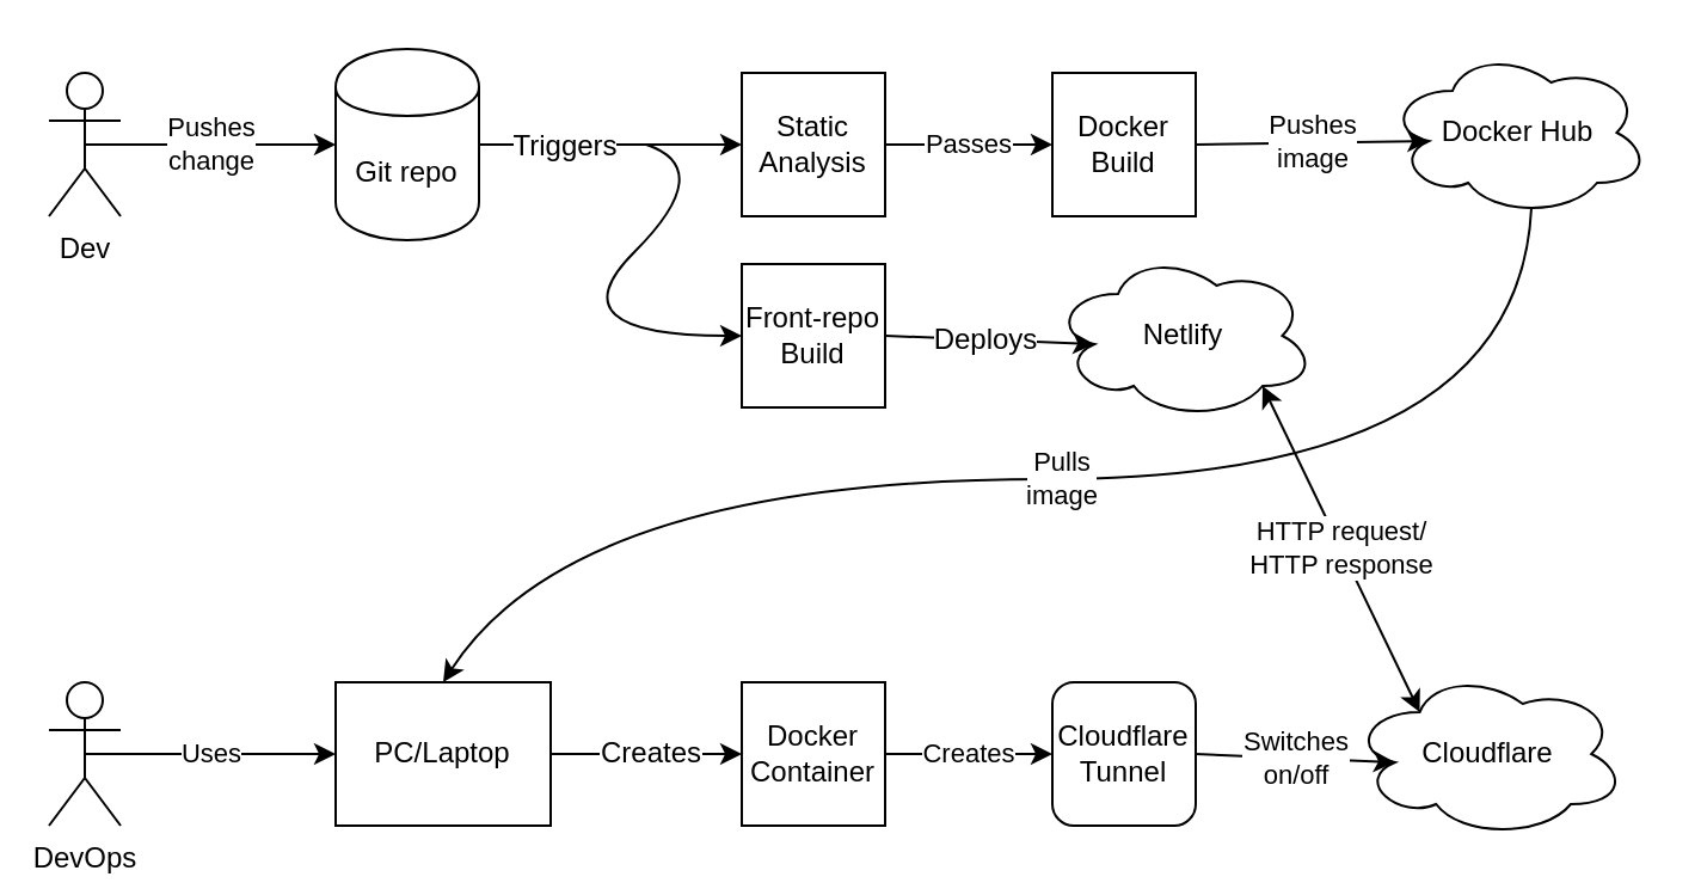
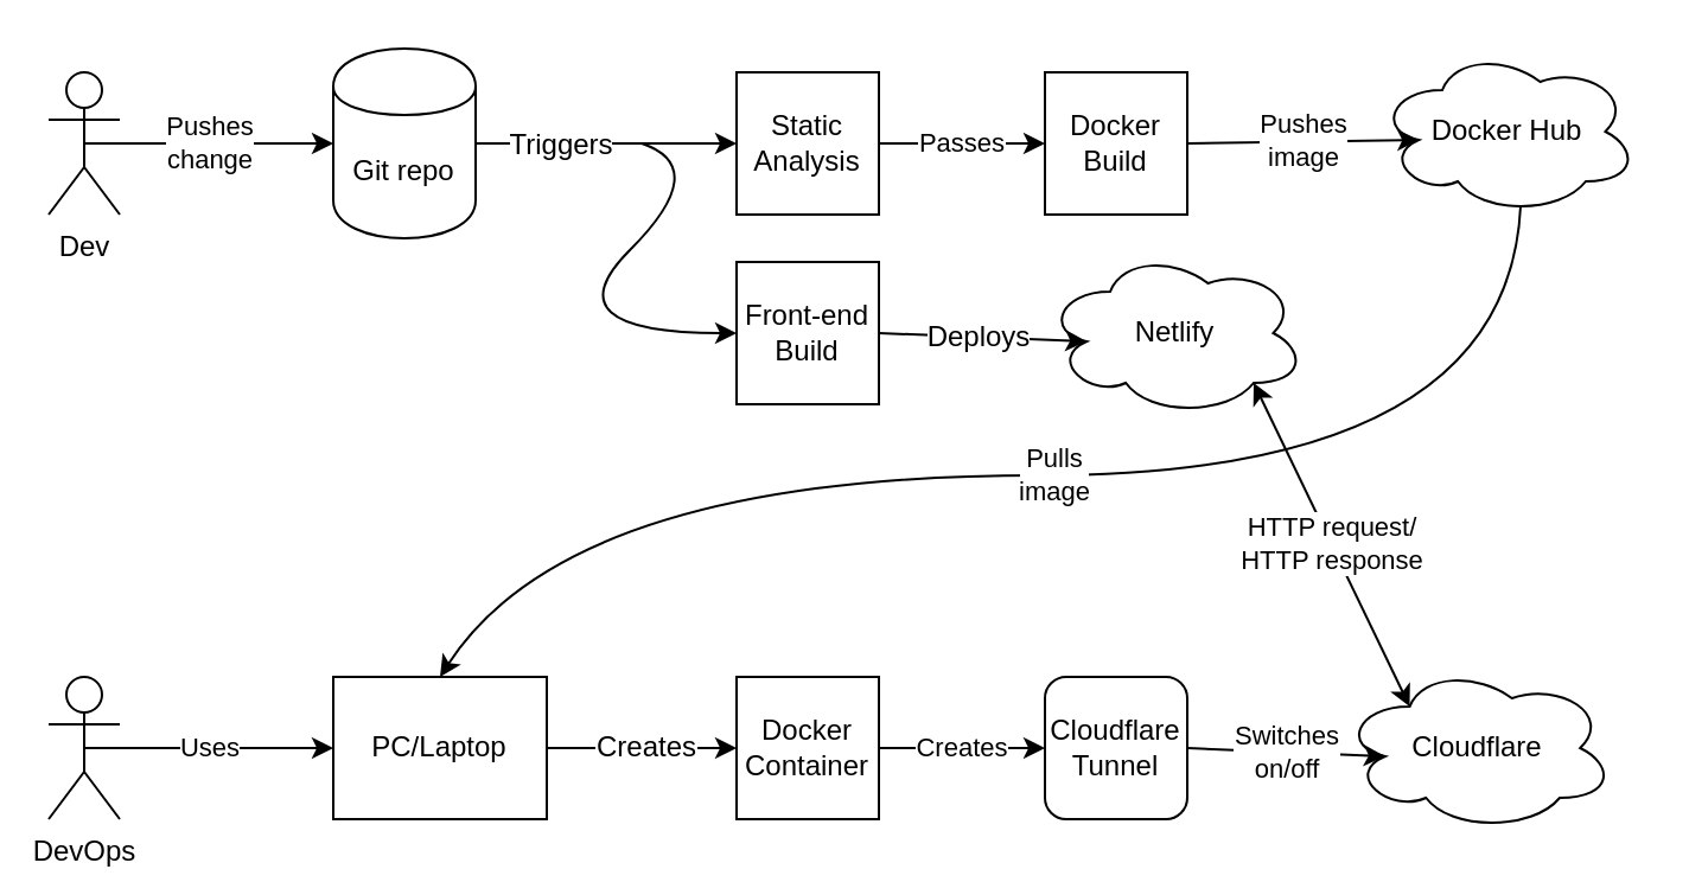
- <mxCell id="10" value="Front-repo Build" style="whiteSpace=wrap;html=1;aspect=fixed;" parent="1" vertex="1"><mxGeometry x="310" y="110" width="60" height="60" as="geometry" /></mxCell>
+ <mxCell id="10" value="Front-end Build" style="whiteSpace=wrap;html=1;aspect=fixed;" parent="1" vertex="1"><mxGeometry x="310" y="110" width="60" height="60" as="geometry" /></mxCell>
